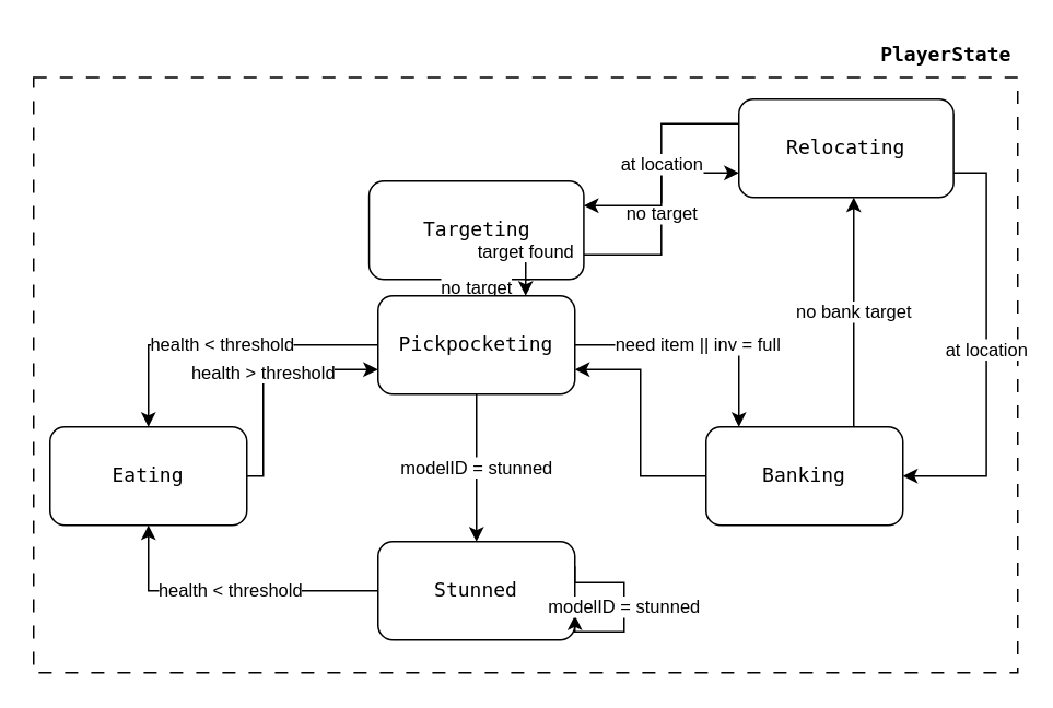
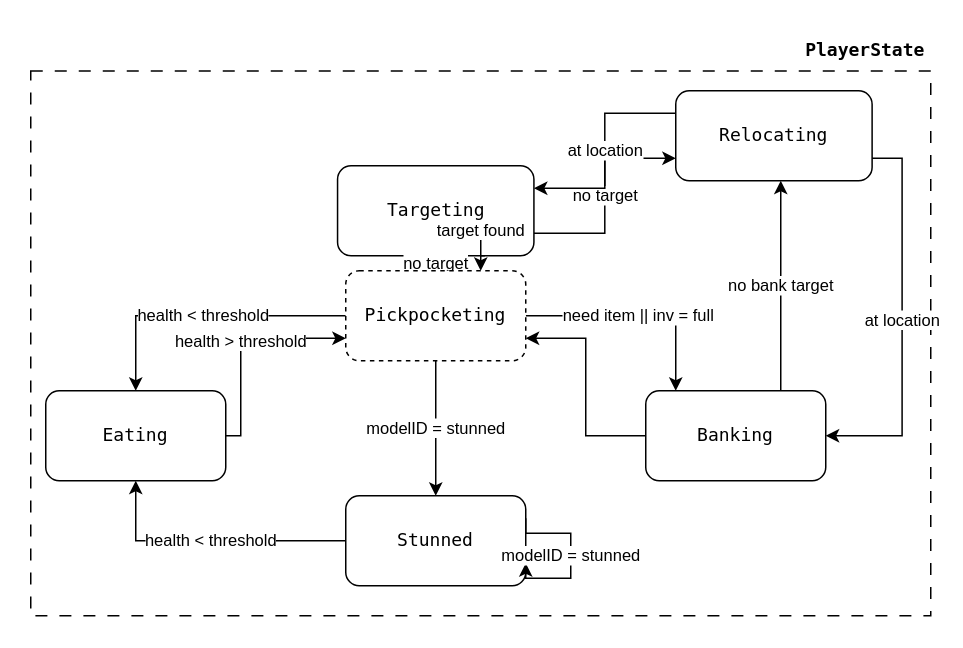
- <mxCell id="13" value="&lt;pre&gt;Pickpocketing&lt;/pre&gt;" style="rounded=1;whiteSpace=wrap;html=1;" vertex="1" parent="1"><mxGeometry x="230" y="180" width="120" height="60" as="geometry" /></mxCell>
+ <mxCell id="13" value="&lt;pre&gt;Pickpocketing&lt;/pre&gt;" style="rounded=1;whiteSpace=wrap;html=1;dashed=1;" vertex="1" parent="1"><mxGeometry x="230" y="180" width="120" height="60" as="geometry" /></mxCell>
